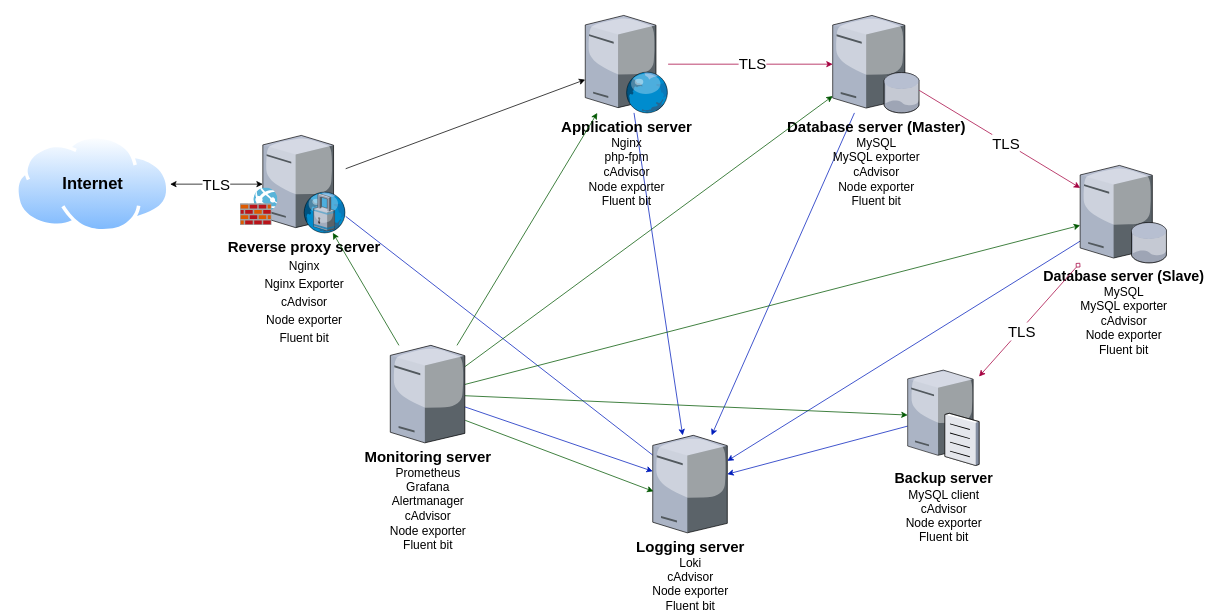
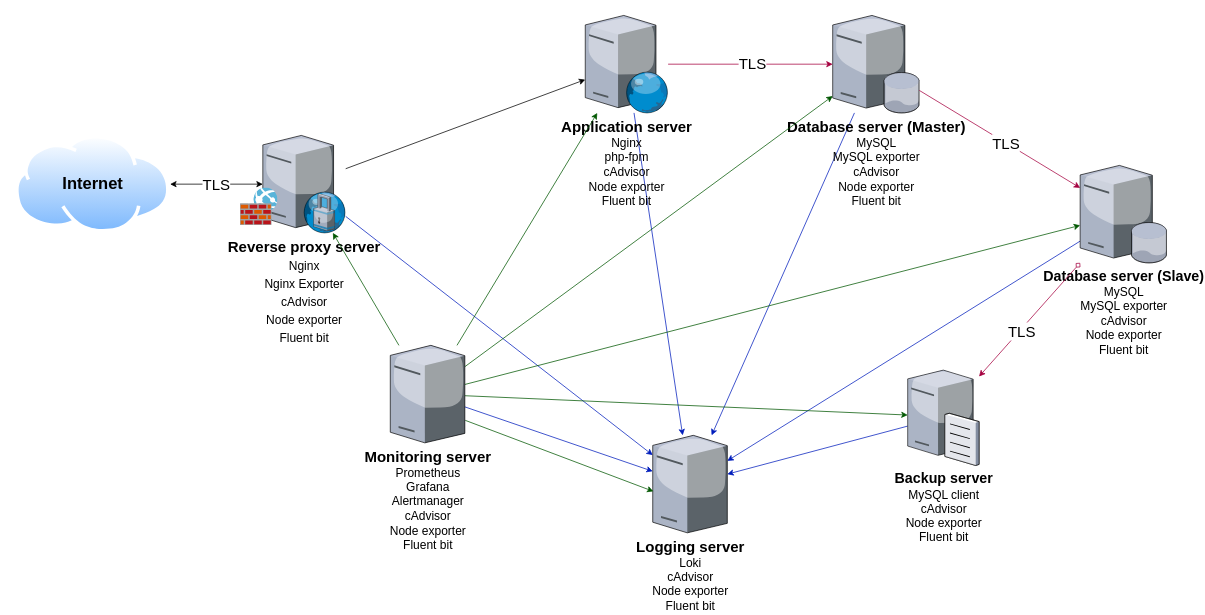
- <mxCell id="3" style="edgeStyle=none;rounded=0;orthogonalLoop=1;jettySize=auto;html=1;fontSize=20;fillColor=#0050ef;strokeColor=#001DBC;endArrow=none;" parent="1" source="4" target="19" edge="1"><mxGeometry relative="1" as="geometry" /></mxCell>
+ <mxCell id="3" style="edgeStyle=none;rounded=0;orthogonalLoop=1;jettySize=auto;html=1;fontSize=20;fillColor=#0050ef;strokeColor=#001DBC;" parent="1" source="4" target="19" edge="1"><mxGeometry relative="1" as="geometry" /></mxCell>
